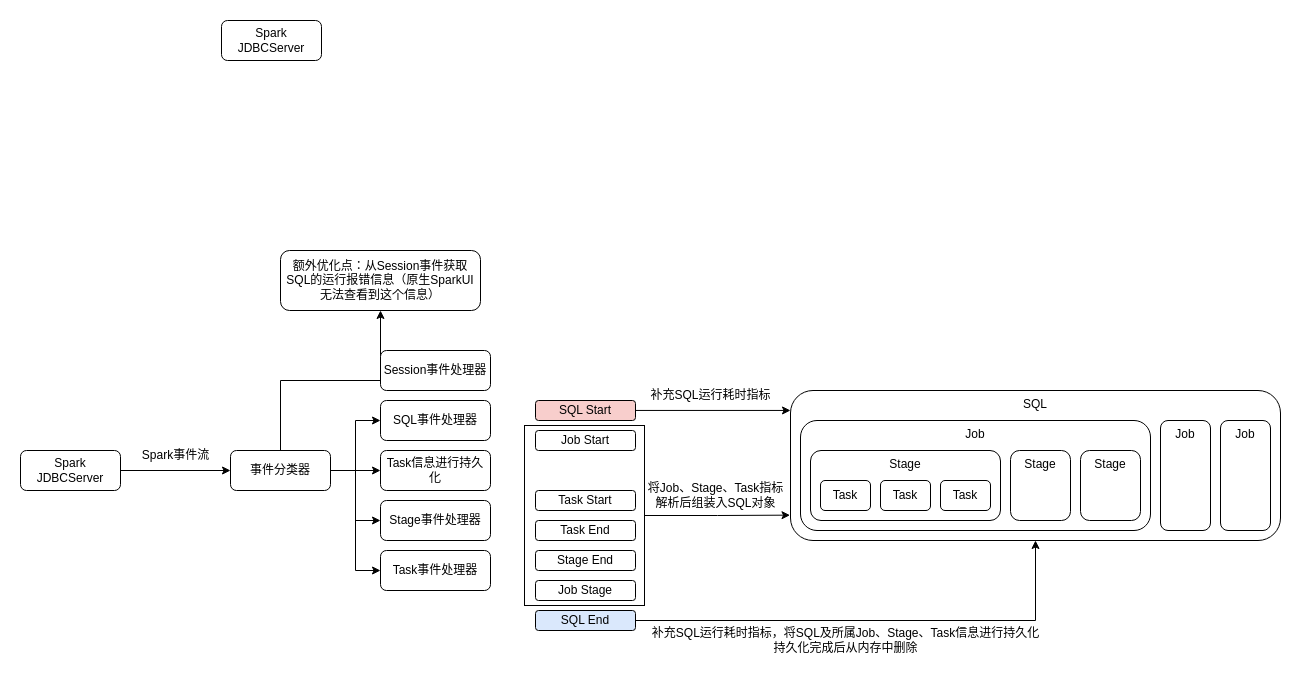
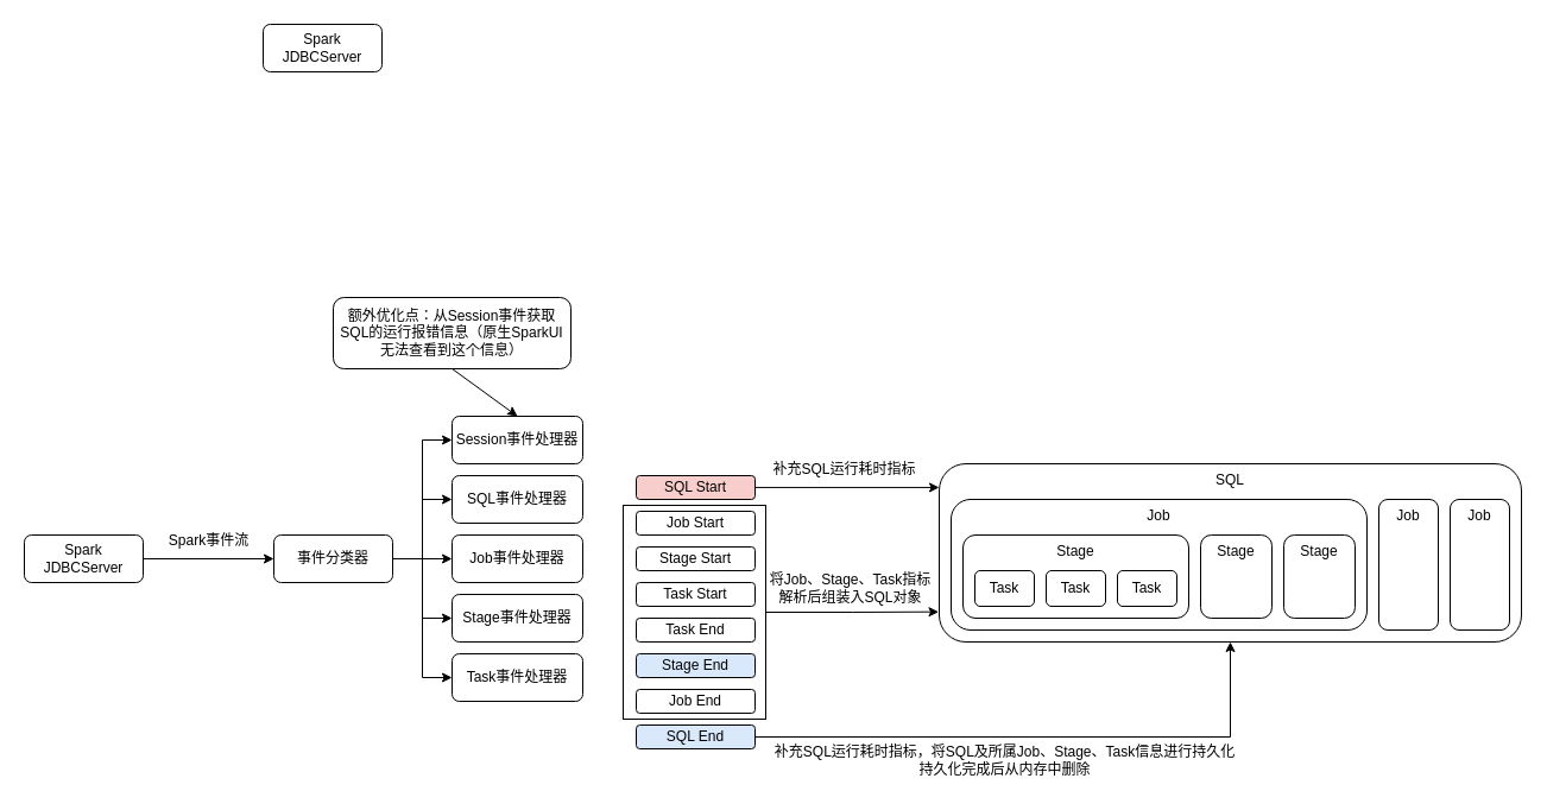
+ <mxCell id="42" value="" style="endArrow=classic;html=1;rounded=0;exitX=0.5;exitY=1;exitDx=0;exitDy=0;entryX=0.5;entryY=0;entryDx=0;entryDy=0;" edge="1" parent="1" source="41" target="17"><mxGeometry width="50" height="50" relative="1" as="geometry"><mxPoint x="200" y="380" as="sourcePoint" /><mxPoint x="250" y="330" as="targetPoint" /></mxGeometry></mxCell>
- <mxCell id="7" style="edgeStyle=orthogonalEdgeStyle;rounded=0;orthogonalLoop=1;jettySize=auto;html=1;" edge="1" parent="1" source="12" target="41"><mxGeometry relative="1" as="geometry" /></mxCell>
+ <mxCell id="7" style="edgeStyle=orthogonalEdgeStyle;rounded=0;orthogonalLoop=1;jettySize=auto;html=1;entryX=0;entryY=0.5;entryDx=0;entryDy=0;" edge="1" parent="1" source="12" target="17"><mxGeometry relative="1" as="geometry" /></mxCell>
- <mxCell id="14" value="Task信息进行持久化" style="rounded=1;whiteSpace=wrap;html=1;" vertex="1" parent="1"><mxGeometry x="380" y="450" width="110" height="40" as="geometry" /></mxCell>
+ <mxCell id="14" value="Job事件处理器" style="rounded=1;whiteSpace=wrap;html=1;" vertex="1" parent="1"><mxGeometry x="380" y="450" width="110" height="40" as="geometry" /></mxCell>
+ <mxCell id="30" value="Stage Start" style="rounded=1;whiteSpace=wrap;html=1;" vertex="1" parent="1"><mxGeometry x="535" y="460" width="100" height="20" as="geometry" /></mxCell>
- <mxCell id="33" value="Stage End" style="rounded=1;whiteSpace=wrap;html=1;" vertex="1" parent="1"><mxGeometry x="535" y="550" width="100" height="20" as="geometry" /></mxCell>
+ <mxCell id="33" value="Stage End" style="rounded=1;whiteSpace=wrap;html=1;fillColor=#dae8fc;" vertex="1" parent="1"><mxGeometry x="535" y="550" width="100" height="20" as="geometry" /></mxCell>
- <mxCell id="34" value="Job Stage" style="rounded=1;whiteSpace=wrap;html=1;" vertex="1" parent="1"><mxGeometry x="535" y="580" width="100" height="20" as="geometry" /></mxCell>
+ <mxCell id="34" value="Job End" style="rounded=1;whiteSpace=wrap;html=1;" vertex="1" parent="1"><mxGeometry x="535" y="580" width="100" height="20" as="geometry" /></mxCell>
